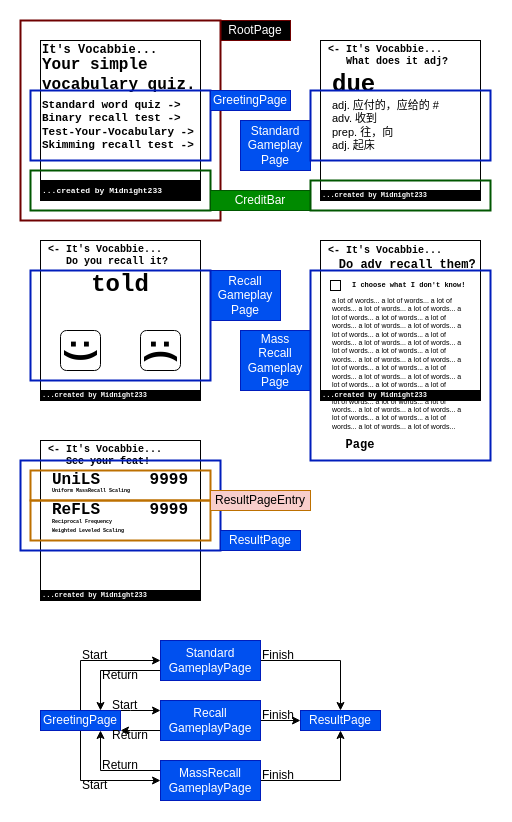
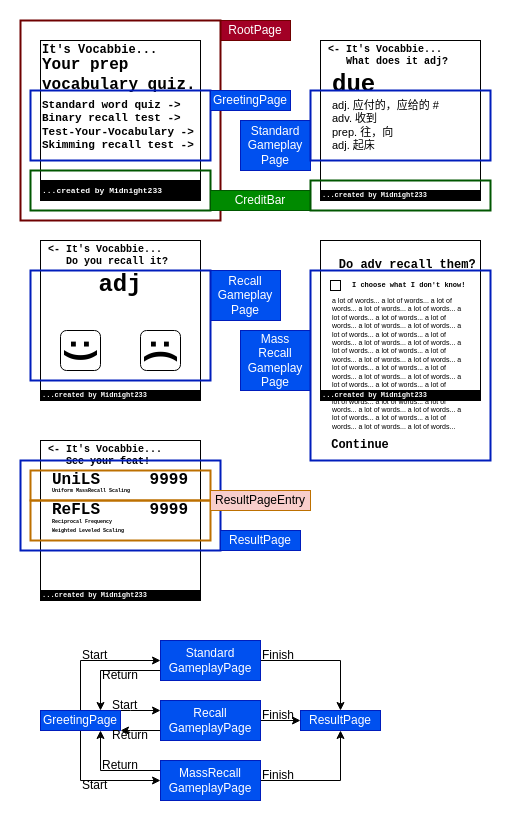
- <mxCell id="2" value="RootPage" style="rounded=0;whiteSpace=wrap;html=1;fillColor=#000000;fontColor=#ffffff;strokeColor=#6F0000;" vertex="1" parent="1"><mxGeometry x="220" y="20" width="70" height="20" as="geometry" /></mxCell>
+ <mxCell id="2" value="RootPage" style="rounded=0;whiteSpace=wrap;html=1;fillColor=#a20025;fontColor=#ffffff;strokeColor=#6F0000;" vertex="1" parent="1"><mxGeometry x="220" y="20" width="70" height="20" as="geometry" /></mxCell>
- <mxCell id="10" value="Your simple&lt;div style=&quot;font-size: 16px;&quot;&gt;vocabulary quiz.&lt;/div&gt;" style="text;html=1;align=left;verticalAlign=middle;whiteSpace=wrap;rounded=0;fontFamily=Courier New;fontStyle=1;fontSize=16;" vertex="1" parent="6"><mxGeometry y="20" width="160" height="30" as="geometry" /></mxCell>
+ <mxCell id="10" value="Your prep&lt;div style=&quot;font-size: 16px;&quot;&gt;vocabulary quiz.&lt;/div&gt;" style="text;html=1;align=left;verticalAlign=middle;whiteSpace=wrap;rounded=0;fontFamily=Courier New;fontStyle=1;fontSize=16;" vertex="1" parent="6"><mxGeometry y="20" width="160" height="30" as="geometry" /></mxCell>
- <mxCell id="27" value="&amp;nbsp;&amp;lt;- It's Vocabbie..." style="text;html=1;align=left;verticalAlign=middle;whiteSpace=wrap;rounded=0;fontFamily=Courier New;fontStyle=1;fontSize=10;" vertex="1" parent="25"><mxGeometry width="160" height="20" as="geometry" /></mxCell>
- <mxCell id="23" value="told" style="text;html=1;align=center;verticalAlign=middle;whiteSpace=wrap;rounded=0;fontFamily=Courier New;fontStyle=1;fontSize=24;" vertex="1" parent="18"><mxGeometry x="45" y="30" width="70" height="30" as="geometry" /></mxCell>
+ <mxCell id="23" value="adj" style="text;html=1;align=center;verticalAlign=middle;whiteSpace=wrap;rounded=0;fontFamily=Courier New;fontStyle=1;fontSize=24;" vertex="1" parent="18"><mxGeometry x="45" y="30" width="70" height="30" as="geometry" /></mxCell>
- <mxCell id="33" value="Page" style="text;html=1;align=center;verticalAlign=middle;whiteSpace=wrap;rounded=0;fontFamily=Courier New;fontStyle=1" vertex="1" parent="25"><mxGeometry x="10" y="200" width="60" height="10" as="geometry" /></mxCell>
+ <mxCell id="33" value="Continue" style="text;html=1;align=center;verticalAlign=middle;whiteSpace=wrap;rounded=0;fontFamily=Courier New;fontStyle=1" vertex="1" parent="25"><mxGeometry x="10" y="200" width="60" height="10" as="geometry" /></mxCell>
